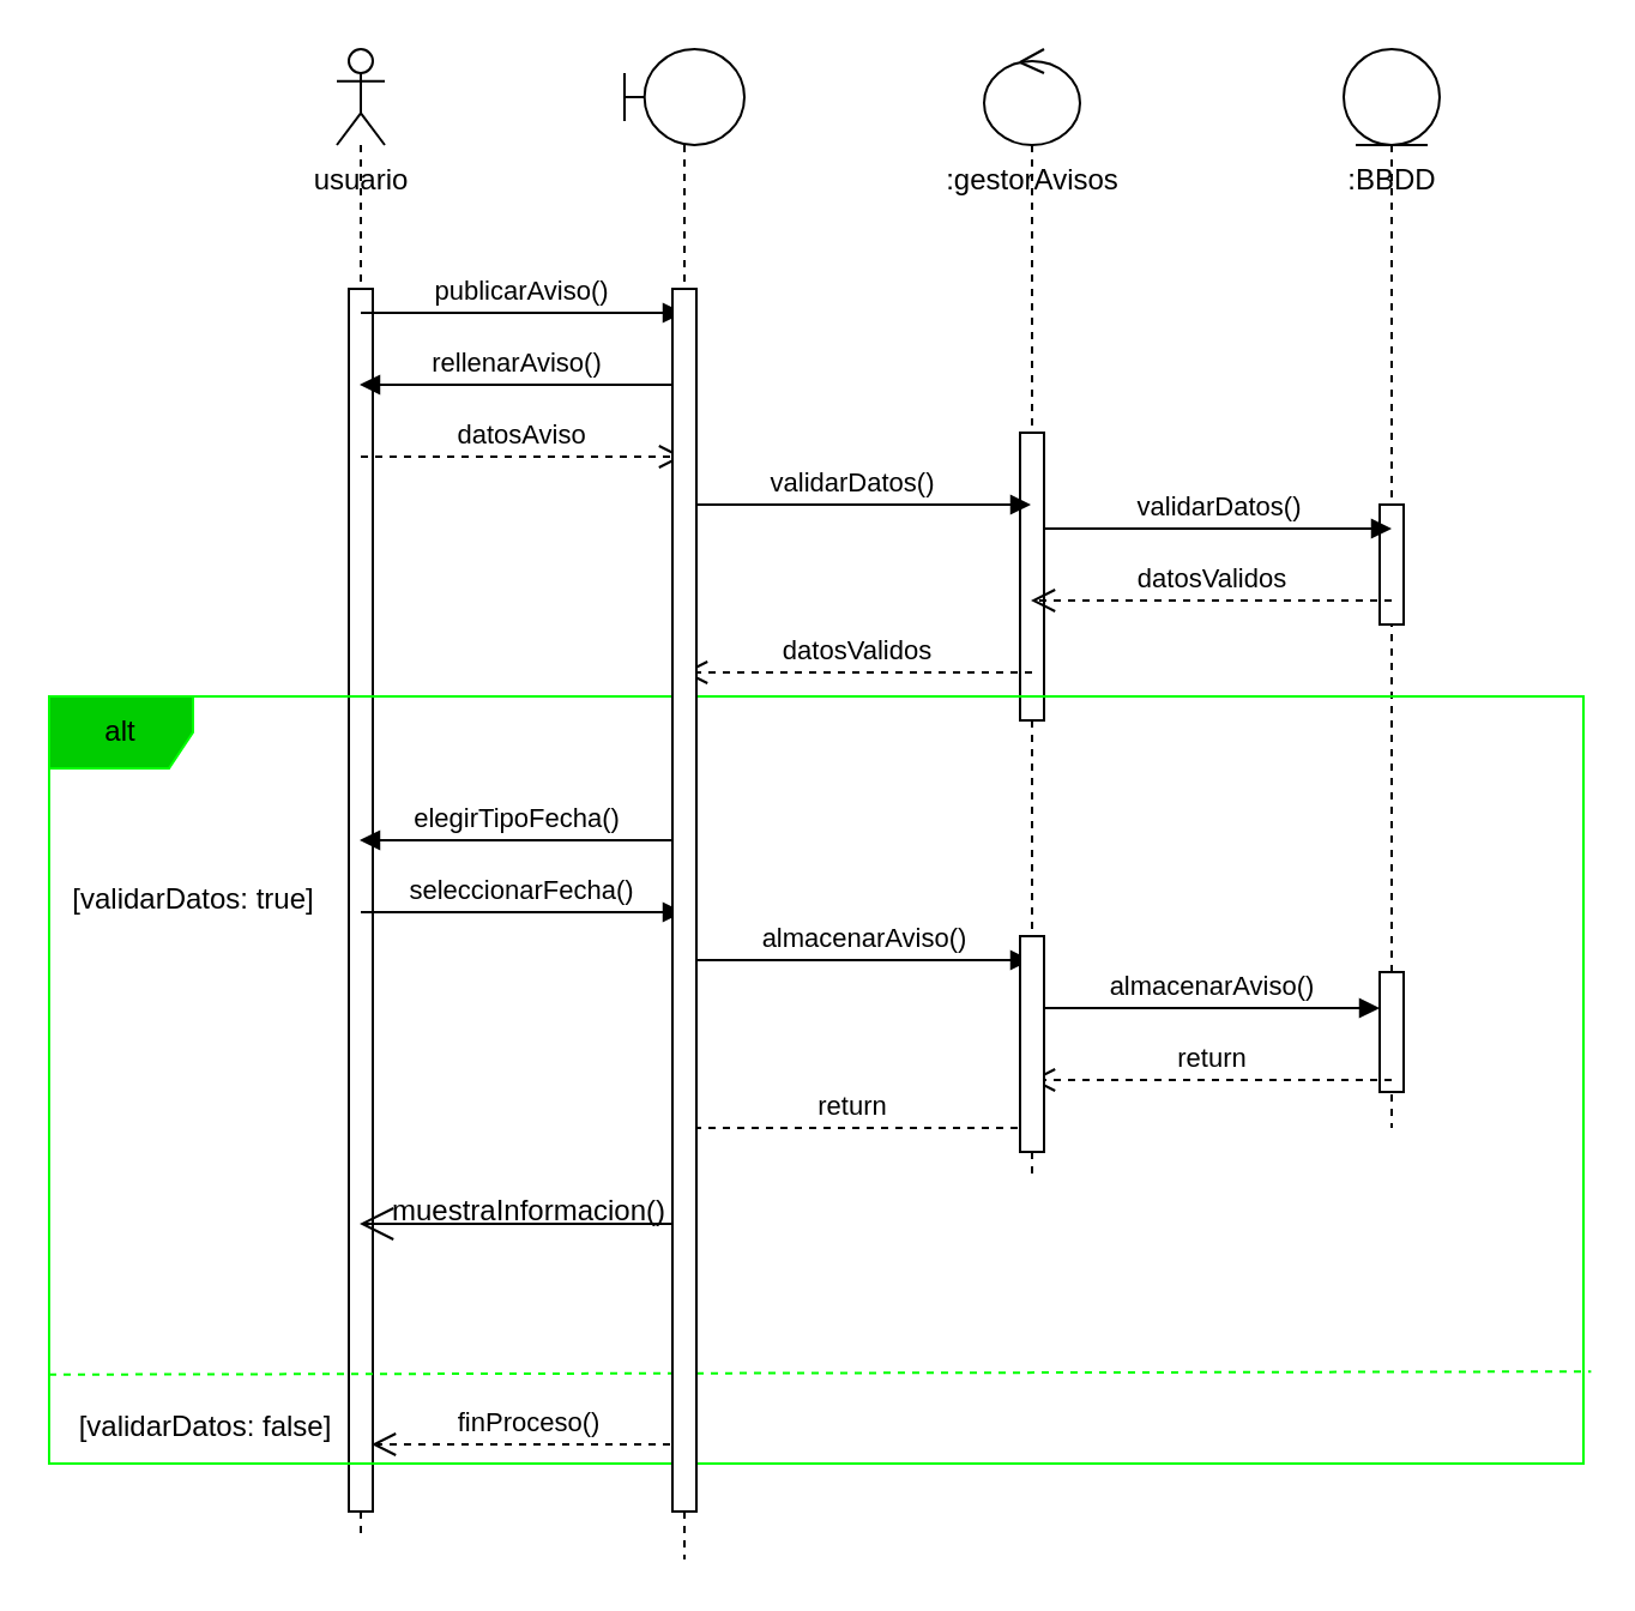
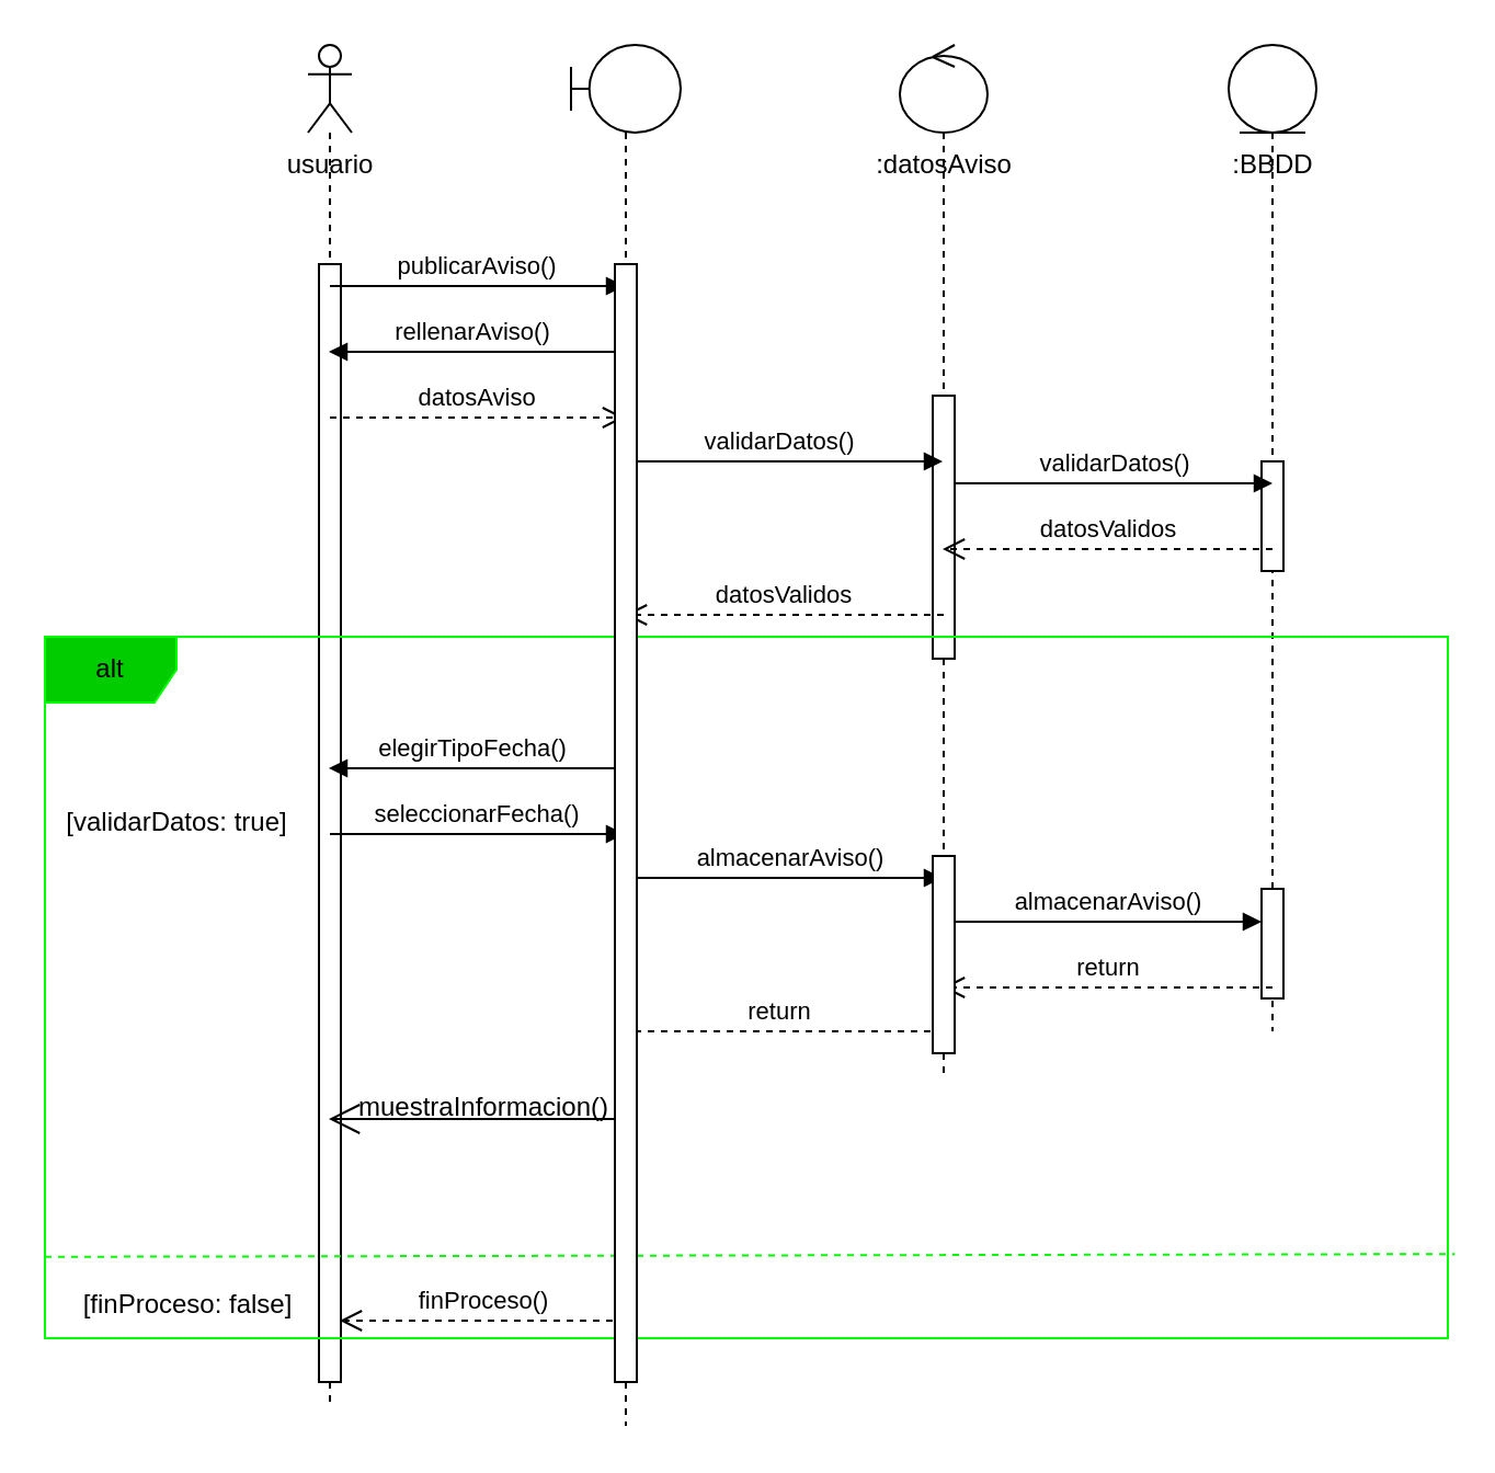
- <mxCell id="8" value=":gestorAvisos" style="text;html=1;align=center;verticalAlign=middle;resizable=0;points=[];autosize=1;strokeColor=none;fillColor=none;" vertex="1" parent="1"><mxGeometry x="380" y="60" width="100" height="30" as="geometry" /></mxCell>
+ <mxCell id="8" value=":datosAviso" style="text;html=1;align=center;verticalAlign=middle;resizable=0;points=[];autosize=1;strokeColor=none;fillColor=none;" vertex="1" parent="1"><mxGeometry x="380" y="60" width="100" height="30" as="geometry" /></mxCell>
- <mxCell id="22" value="[validarDatos: false]" style="text;html=1;align=center;verticalAlign=middle;resizable=0;points=[];autosize=1;strokeColor=none;fillColor=none;" vertex="1" parent="1"><mxGeometry y="580" width="130" height="30" as="geometry" x="20" /></mxCell>
+ <mxCell id="22" value="[finProceso: false]" style="text;html=1;align=center;verticalAlign=middle;resizable=0;points=[];autosize=1;strokeColor=none;fillColor=none;" vertex="1" parent="1"><mxGeometry y="580" width="130" height="30" as="geometry" x="20" /></mxCell>
